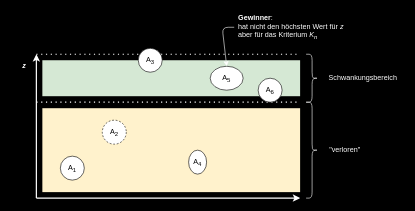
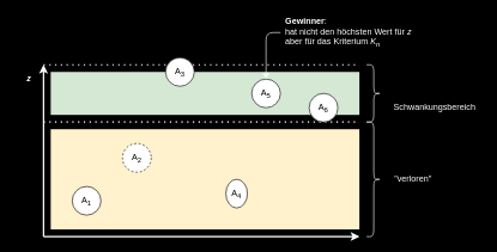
- <mxCell id="12" value="A&lt;sub&gt;5&lt;/sub&gt;" style="ellipse;whiteSpace=wrap;html=1;" vertex="1" parent="1"><mxGeometry x="350" y="110" width="55" height="40" as="geometry" /></mxCell>
+ <mxCell id="12" value="A&lt;sub&gt;5&lt;/sub&gt;" style="ellipse;whiteSpace=wrap;html=1;" vertex="1" parent="1"><mxGeometry x="350" y="110" width="40" height="40" as="geometry" /></mxCell>
- <mxCell id="16" value="Schwankungsbereich" style="text;html=1;strokeColor=none;fillColor=none;align=center;verticalAlign=middle;whiteSpace=wrap;rounded=0;fontColor=#FFFFFF;" vertex="1" parent="1"><mxGeometry x="540" y="120" width="130" height="20" as="geometry" /></mxCell>
+ <mxCell id="16" value="Schwankungsbereich" style="text;html=1;strokeColor=none;fillColor=none;align=center;verticalAlign=middle;whiteSpace=wrap;rounded=0;fontColor=#FFFFFF;" vertex="1" parent="1"><mxGeometry x="540" y="140" width="130" height="20" as="geometry" /></mxCell>
